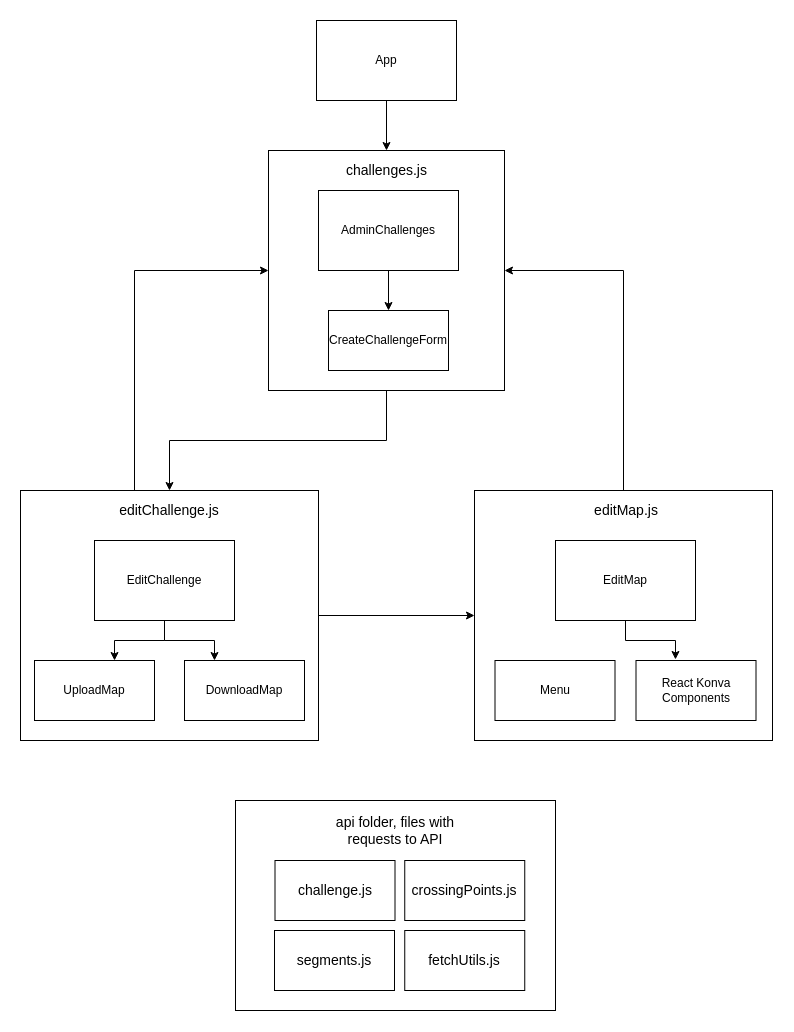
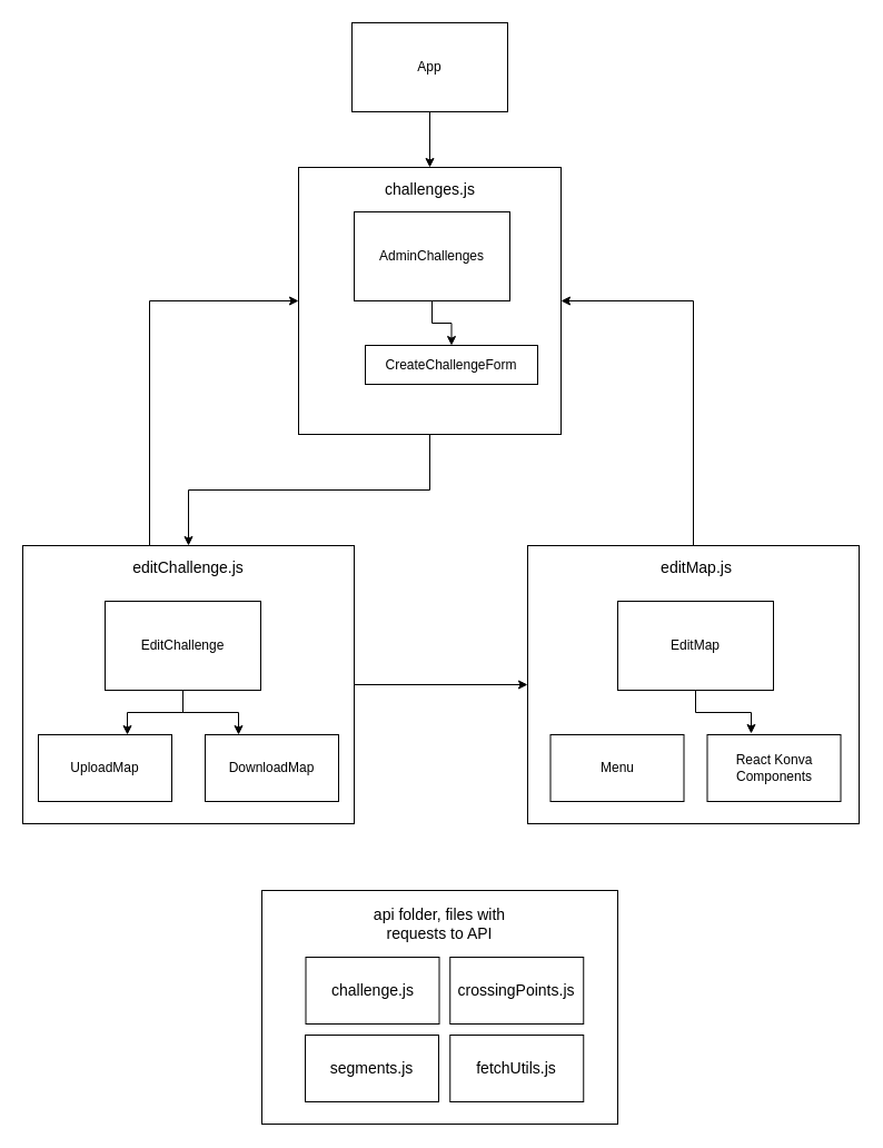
- <mxCell id="6" value="CreateChallengeForm" style="rounded=0;whiteSpace=wrap;html=1;" vertex="1" parent="1"><mxGeometry x="328" y="310" width="120" height="60" as="geometry" /></mxCell>
+ <mxCell id="6" value="CreateChallengeForm" style="rounded=0;whiteSpace=wrap;html=1;" vertex="1" parent="1"><mxGeometry x="328" y="310" width="155" height="35" as="geometry" /></mxCell>
